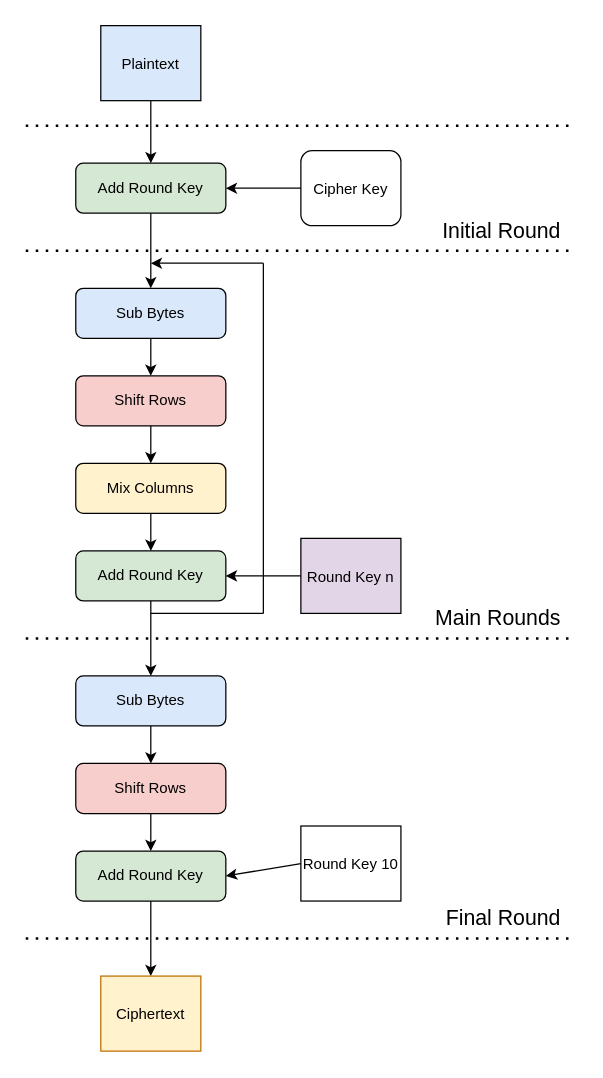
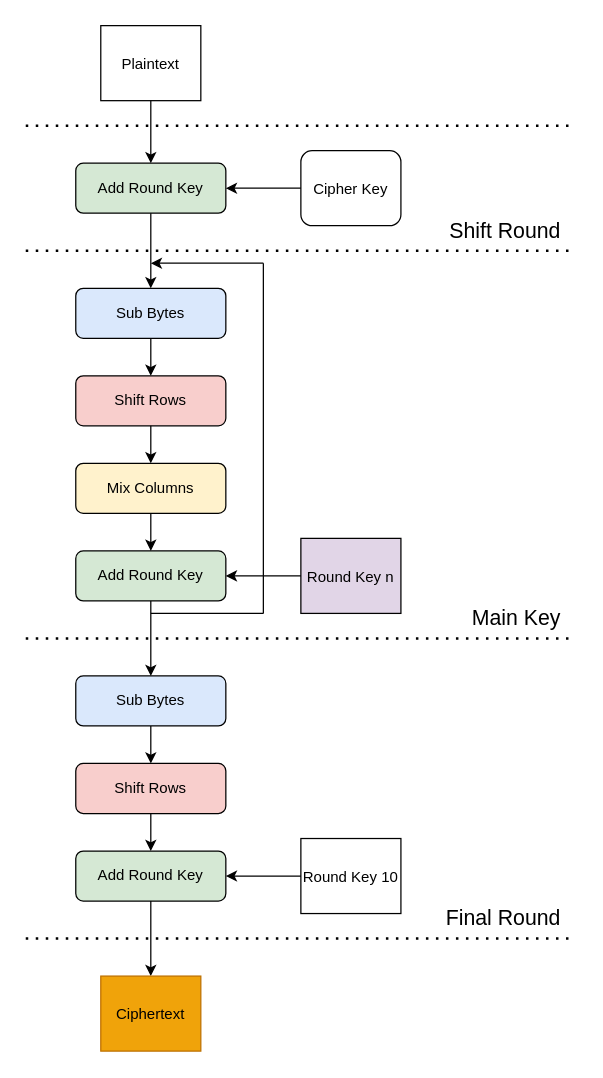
- <mxCell id="35" value="&lt;font style=&quot;font-size: 12px&quot;&gt;Plaintext&lt;/font&gt;" style="rounded=0;whiteSpace=wrap;html=1;fontSize=17;fillColor=#dae8fc;" vertex="1" parent="1"><mxGeometry x="80" y="20" width="80" height="60" as="geometry" /></mxCell>
+ <mxCell id="35" value="&lt;font style=&quot;font-size: 12px&quot;&gt;Plaintext&lt;/font&gt;" style="rounded=0;whiteSpace=wrap;html=1;fontSize=17;" vertex="1" parent="1"><mxGeometry x="80" y="20" width="80" height="60" as="geometry" /></mxCell>
- <mxCell id="7" value="Initial Round" style="text;html=1;strokeColor=none;fillColor=none;align=right;verticalAlign=middle;whiteSpace=wrap;rounded=0;fontSize=17;" vertex="1" parent="1"><mxGeometry x="330" y="170" width="120" height="30" as="geometry" /></mxCell>
+ <mxCell id="7" value="Shift Round" style="text;html=1;strokeColor=none;fillColor=none;align=right;verticalAlign=middle;whiteSpace=wrap;rounded=0;fontSize=17;" vertex="1" parent="1"><mxGeometry x="330" y="170" width="120" height="30" as="geometry" /></mxCell>
- <mxCell id="10" value="Main Rounds" style="text;html=1;strokeColor=none;fillColor=none;align=right;verticalAlign=middle;whiteSpace=wrap;rounded=0;fontSize=17;" vertex="1" parent="1"><mxGeometry x="330" y="480" width="120" height="30" as="geometry" /></mxCell>
+ <mxCell id="10" value="Main Key" style="text;html=1;strokeColor=none;fillColor=none;align=right;verticalAlign=middle;whiteSpace=wrap;rounded=0;fontSize=17;" vertex="1" parent="1"><mxGeometry x="330" y="480" width="120" height="30" as="geometry" /></mxCell>
- <mxCell id="18" value="&lt;font style=&quot;font-size: 12px&quot;&gt;Round Key 10&lt;/font&gt;" style="rounded=0;whiteSpace=wrap;html=1;fontSize=17;strokeColor=#000000;" vertex="1" parent="1"><mxGeometry x="240" y="660" width="80" height="60" as="geometry" /></mxCell>
+ <mxCell id="18" value="&lt;font style=&quot;font-size: 12px&quot;&gt;Round Key 10&lt;/font&gt;" style="rounded=0;whiteSpace=wrap;html=1;fontSize=17;strokeColor=#000000;" vertex="1" parent="1"><mxGeometry x="240" y="670" width="80" height="60" as="geometry" /></mxCell>
- <mxCell id="33" value="&lt;font style=&quot;font-size: 12px&quot;&gt;Ciphertext&lt;/font&gt;" style="rounded=0;whiteSpace=wrap;html=1;fontSize=17;strokeColor=#BD7000;fillColor=#fff2cc;fontColor=#000000;" vertex="1" parent="1"><mxGeometry x="80" y="780" width="80" height="60" as="geometry" /></mxCell>
+ <mxCell id="33" value="&lt;font style=&quot;font-size: 12px&quot;&gt;Ciphertext&lt;/font&gt;" style="rounded=0;whiteSpace=wrap;html=1;fontSize=17;strokeColor=#BD7000;fillColor=#f0a30a;fontColor=#000000;" vertex="1" parent="1"><mxGeometry x="80" y="780" width="80" height="60" as="geometry" /></mxCell>
